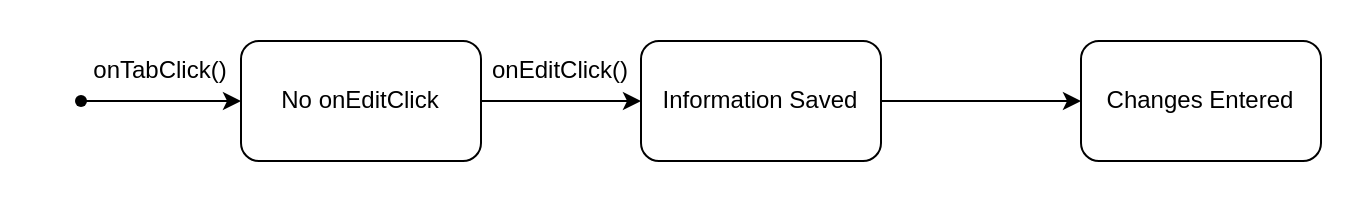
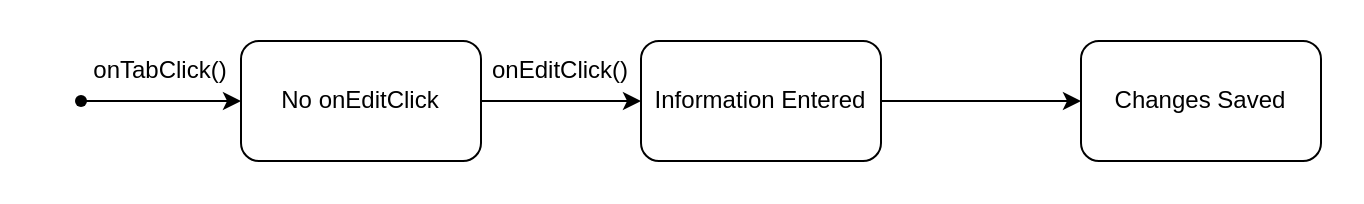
- <mxCell id="9" value="Information Saved" style="rounded=1;whiteSpace=wrap;html=1;" vertex="1" parent="1"><mxGeometry x="320" y="20" width="120" height="60" as="geometry" /></mxCell>
+ <mxCell id="9" value="Information Entered" style="rounded=1;whiteSpace=wrap;html=1;" vertex="1" parent="1"><mxGeometry x="320" y="20" width="120" height="60" as="geometry" /></mxCell>
- <mxCell id="10" value="Changes Entered" style="rounded=1;whiteSpace=wrap;html=1;" vertex="1" parent="1"><mxGeometry x="540" y="20" width="120" height="60" as="geometry" /></mxCell>
+ <mxCell id="10" value="Changes Saved" style="rounded=1;whiteSpace=wrap;html=1;" vertex="1" parent="1"><mxGeometry x="540" y="20" width="120" height="60" as="geometry" /></mxCell>
